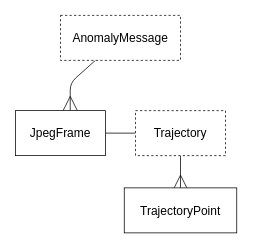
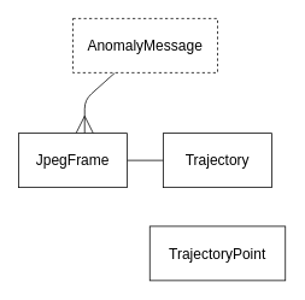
- <mxCell id="8" value="Trajectory" style="rounded=0;whiteSpace=wrap;html=1;hachureGap=4;fontFamily=Helvetica;fontSize=16;dashed=1;" vertex="1" parent="1"><mxGeometry x="180" y="147" width="120" height="60" as="geometry" /></mxCell>
+ <mxCell id="8" value="Trajectory" style="rounded=0;whiteSpace=wrap;html=1;hachureGap=4;fontFamily=Helvetica;fontSize=16;" vertex="1" parent="1"><mxGeometry x="180" y="147" width="120" height="60" as="geometry" /></mxCell>
- <mxCell id="6" value="" style="edgeStyle=none;html=1;endArrow=ERmany;endFill=0;endSize=15;exitX=0.5;exitY=1;exitDx=0;exitDy=0;" parent="1" source="8" target="7" edge="1"><mxGeometry relative="1" as="geometry" /></mxCell>
